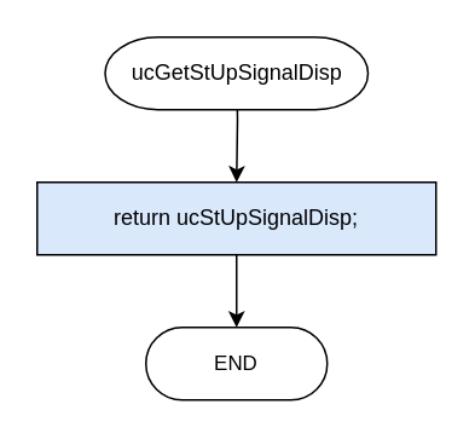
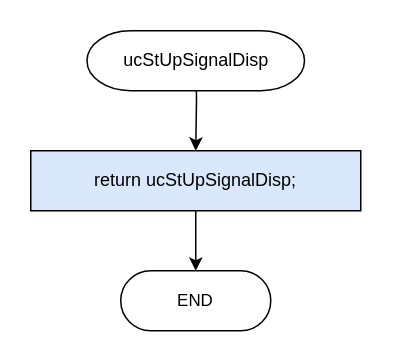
- <mxCell id="6" value="&lt;div style=&quot;&quot;&gt;&lt;font style=&quot;direction: ltr; line-height: 120%; opacity: 1;&quot;&gt;ucGetStUpSignalDisp&lt;br&gt;&lt;/font&gt;&lt;/div&gt;" style="verticalAlign=middle;align=center;overflow=width;vsdxID=2;fillColor=#FFFFFF;gradientColor=none;shape=stencil(tVLLDsIgEPwajiQIMfFe638Qu22JCM2Ctv69kK0Rm9qDibeZndkXC1NV6PUATIoQ0V9gNE3smToyKY3rAU1MiKmaqar1CB36m2uIDzo7M7r6e64wUZ4UOUWKB9GdIH4irzWu8B42vRrPScNFXZzN+5mvl3qJXE8mcPRRR+Pdh2Y1dsBTE95a3c0TkBRGgKEIb6wg1/r+ssCXd/vLCgm8z9caa+n6pb48dwrRV1H1Ew==);strokeColor=#000000;spacingTop=-1;spacingBottom=-1;spacingLeft=-1;spacingRight=-1;points=[[0.5,1,0],[0.5,0,0],[0,0.5,0],[1,0.5,0]];labelBackgroundColor=none;rounded=0;html=1;whiteSpace=wrap;strokeWidth=1;" parent="1" vertex="1"><mxGeometry x="57.5" y="20" width="145" height="40" as="geometry" /></mxCell>
+ <mxCell id="6" value="&lt;div style=&quot;&quot;&gt;&lt;font style=&quot;direction: ltr; line-height: 120%; opacity: 1;&quot;&gt;ucStUpSignalDisp&lt;br&gt;&lt;/font&gt;&lt;/div&gt;" style="verticalAlign=middle;align=center;overflow=width;vsdxID=2;fillColor=#FFFFFF;gradientColor=none;shape=stencil(tVLLDsIgEPwajiQIMfFe638Qu22JCM2Ctv69kK0Rm9qDibeZndkXC1NV6PUATIoQ0V9gNE3smToyKY3rAU1MiKmaqar1CB36m2uIDzo7M7r6e64wUZ4UOUWKB9GdIH4irzWu8B42vRrPScNFXZzN+5mvl3qJXE8mcPRRR+Pdh2Y1dsBTE95a3c0TkBRGgKEIb6wg1/r+ssCXd/vLCgm8z9caa+n6pb48dwrRV1H1Ew==);strokeColor=#000000;spacingTop=-1;spacingBottom=-1;spacingLeft=-1;spacingRight=-1;points=[[0.5,1,0],[0.5,0,0],[0,0.5,0],[1,0.5,0]];labelBackgroundColor=none;rounded=0;html=1;whiteSpace=wrap;strokeWidth=1;" parent="1" vertex="1"><mxGeometry x="57.5" y="20" width="145" height="40" as="geometry" /></mxCell>
